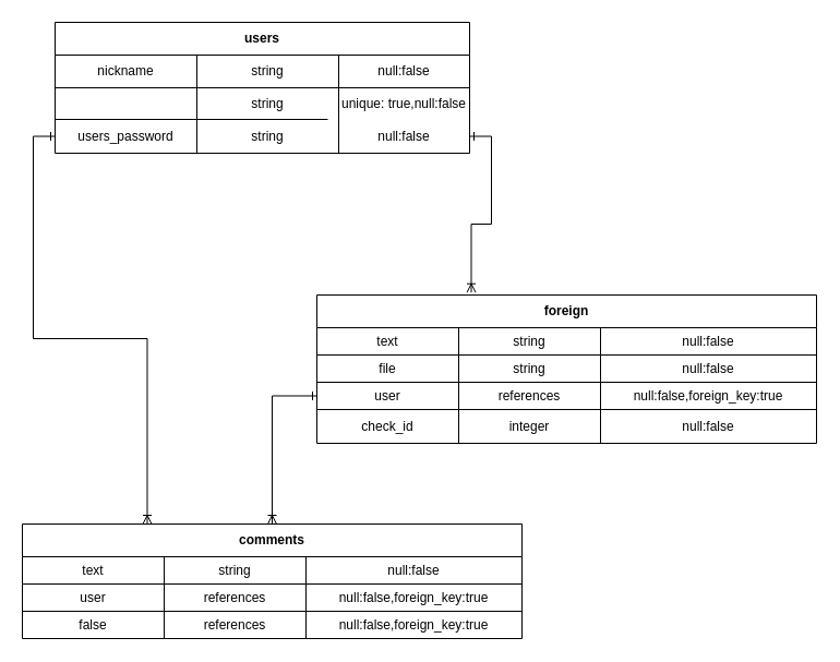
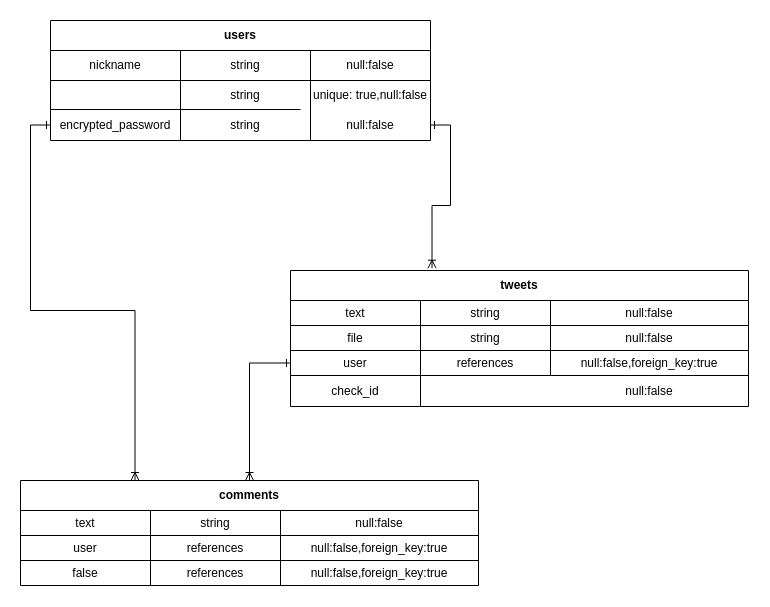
- <mxCell id="11" value="users_password" style="shape=partialRectangle;html=1;whiteSpace=wrap;connectable=0;fillColor=none;top=0;left=0;bottom=0;right=0;overflow=hidden;" vertex="1" parent="10"><mxGeometry width="130" height="31" as="geometry" /></mxCell>
+ <mxCell id="11" value="encrypted_password" style="shape=partialRectangle;html=1;whiteSpace=wrap;connectable=0;fillColor=none;top=0;left=0;bottom=0;right=0;overflow=hidden;" vertex="1" parent="10"><mxGeometry width="130" height="31" as="geometry" /></mxCell>
- <mxCell id="27" value="foreign" style="shape=table;html=1;whiteSpace=wrap;startSize=30;container=1;collapsible=0;childLayout=tableLayout;fontStyle=1;align=center;" vertex="1" parent="1"><mxGeometry x="290" y="270" width="458" height="136" as="geometry" /></mxCell>
+ <mxCell id="27" value="tweets" style="shape=table;html=1;whiteSpace=wrap;startSize=30;container=1;collapsible=0;childLayout=tableLayout;fontStyle=1;align=center;" vertex="1" parent="1"><mxGeometry x="290" y="270" width="458" height="136" as="geometry" /></mxCell>
- <mxCell id="42" value="integer" style="shape=partialRectangle;html=1;whiteSpace=wrap;connectable=0;fillColor=none;top=0;left=0;bottom=0;right=0;overflow=hidden;" vertex="1" parent="40"><mxGeometry x="130" width="130" height="31" as="geometry" /></mxCell>
